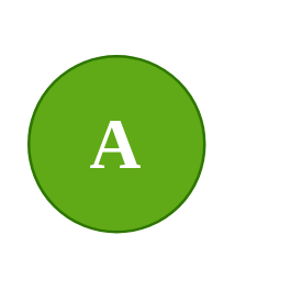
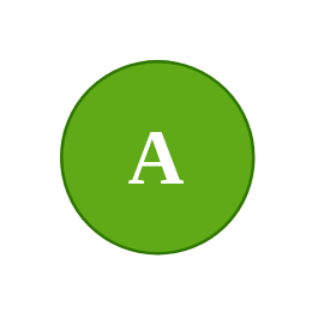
- <mxCell id="2" value="&lt;b&gt;&lt;font style=&quot;font-size: 26px&quot; face=&quot;Verdana&quot;&gt;A&lt;/font&gt;&lt;/b&gt;" style="ellipse;whiteSpace=wrap;html=1;aspect=fixed;fillColor=#60a917;strokeColor=#2D7600;fontColor=#ffffff;direction=south;" parent="1" vertex="1"><mxGeometry x="10" y="20" width="64" height="64" as="geometry" /></mxCell>
+ <mxCell id="2" value="&lt;b&gt;&lt;font style=&quot;font-size: 26px&quot; face=&quot;Verdana&quot;&gt;A&lt;/font&gt;&lt;/b&gt;" style="ellipse;whiteSpace=wrap;html=1;aspect=fixed;fillColor=#60a917;strokeColor=#2D7600;fontColor=#ffffff;direction=south;" parent="1" vertex="1"><mxGeometry width="64" height="64" as="geometry" x="20" y="20" /></mxCell>
